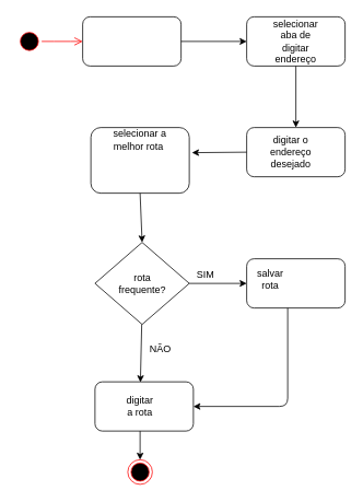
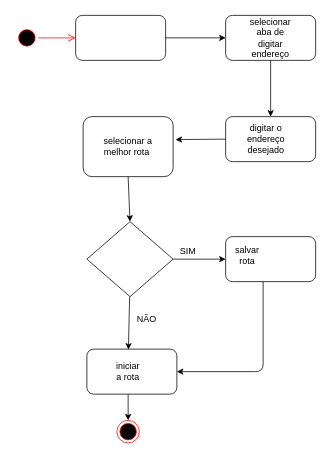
- <mxCell id="11" value="selecionar a melhor rota&amp;nbsp;" style="text;html=1;strokeColor=none;fillColor=none;align=center;verticalAlign=middle;whiteSpace=wrap;rounded=0;" vertex="1" parent="1"><mxGeometry x="125" y="160" width="90" height="20" as="geometry" /></mxCell>
+ <mxCell id="11" value="selecionar a melhor rota&amp;nbsp;" style="text;html=1;strokeColor=none;fillColor=none;align=center;verticalAlign=middle;whiteSpace=wrap;rounded=0;" vertex="1" parent="1"><mxGeometry x="125" y="185" width="90" height="20" as="geometry" /></mxCell>
- <mxCell id="13" value="rota frequente?" style="text;html=1;strokeColor=none;fillColor=none;align=center;verticalAlign=middle;whiteSpace=wrap;rounded=0;" vertex="1" parent="1"><mxGeometry x="152.5" y="335" width="40" height="20" as="geometry" /></mxCell>
- <mxCell id="17" value="digitar a rota" style="text;html=1;strokeColor=none;fillColor=none;align=center;verticalAlign=middle;whiteSpace=wrap;rounded=0;" vertex="1" parent="1"><mxGeometry x="150" y="485" width="40" height="20" as="geometry" /></mxCell>
+ <mxCell id="17" value="iniciar a rota" style="text;html=1;strokeColor=none;fillColor=none;align=center;verticalAlign=middle;whiteSpace=wrap;rounded=0;" vertex="1" parent="1"><mxGeometry x="150" y="485" width="40" height="20" as="geometry" /></mxCell>
